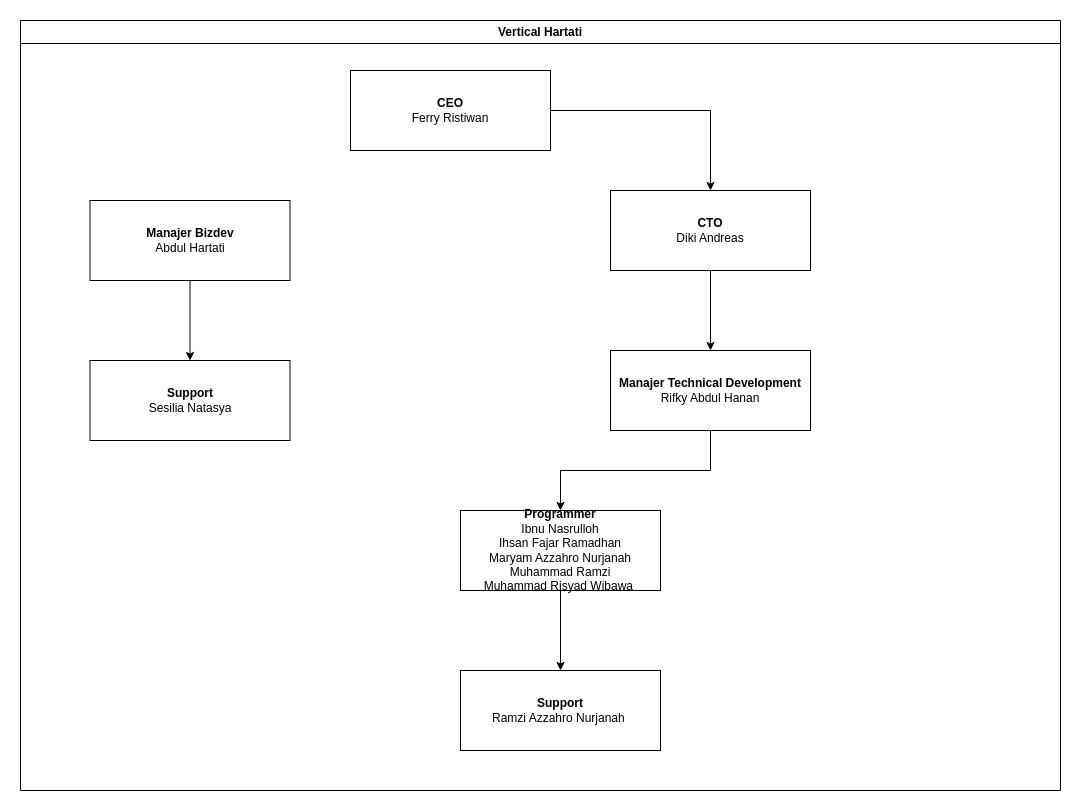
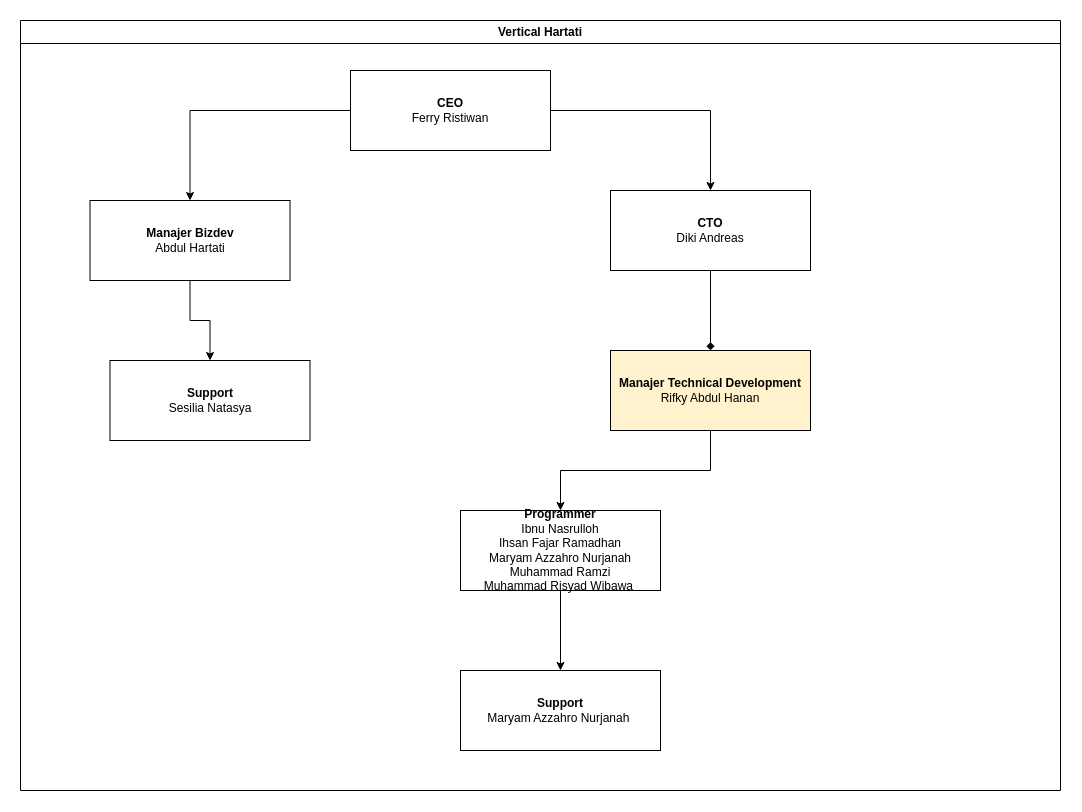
+ <mxCell id="3" value="" style="edgeStyle=orthogonalEdgeStyle;rounded=0;orthogonalLoop=1;jettySize=auto;html=1;" edge="1" parent="2" source="5" target="7"><mxGeometry relative="1" as="geometry" /></mxCell>
- <mxCell id="9" value="" style="edgeStyle=orthogonalEdgeStyle;rounded=0;orthogonalLoop=1;jettySize=auto;html=1;" edge="1" parent="2" source="10" target="12"><mxGeometry relative="1" as="geometry" /></mxCell>
+ <mxCell id="9" value="" style="edgeStyle=orthogonalEdgeStyle;rounded=0;orthogonalLoop=1;jettySize=auto;html=1;endArrow=diamond;" edge="1" parent="2" source="10" target="12"><mxGeometry relative="1" as="geometry" /></mxCell>
- <mxCell id="12" value="&lt;b&gt;Manajer Technical Development&lt;/b&gt;&lt;div&gt;Rifky Abdul Hanan&lt;/div&gt;" style="rounded=0;whiteSpace=wrap;html=1;" vertex="1" parent="2"><mxGeometry x="590" y="330" width="200" height="80" as="geometry" /></mxCell>
+ <mxCell id="12" value="&lt;b&gt;Manajer Technical Development&lt;/b&gt;&lt;div&gt;Rifky Abdul Hanan&lt;/div&gt;" style="rounded=0;whiteSpace=wrap;html=1;fillColor=#fff2cc;" vertex="1" parent="2"><mxGeometry x="590" y="330" width="200" height="80" as="geometry" /></mxCell>
- <mxCell id="8" value="&lt;b&gt;Support&lt;/b&gt;&lt;div&gt;Sesilia Natasya&lt;/div&gt;" style="rounded=0;whiteSpace=wrap;html=1;" vertex="1" parent="2"><mxGeometry x="69.5" y="340" width="200" height="80" as="geometry" /></mxCell>
+ <mxCell id="8" value="&lt;b&gt;Support&lt;/b&gt;&lt;div&gt;Sesilia Natasya&lt;/div&gt;" style="rounded=0;whiteSpace=wrap;html=1;" vertex="1" parent="2"><mxGeometry x="89.5" y="340" width="200" height="80" as="geometry" /></mxCell>
- <mxCell id="15" value="&lt;b&gt;Support&lt;/b&gt;&lt;div&gt;&lt;span style=&quot;background-color: transparent; color: light-dark(rgb(0, 0, 0), rgb(255, 255, 255));&quot;&gt;Ramzi Azzahro Nurjanah&amp;nbsp;&lt;/span&gt;&lt;/div&gt;" style="rounded=0;whiteSpace=wrap;html=1;" vertex="1" parent="2"><mxGeometry x="440" y="650" width="200" height="80" as="geometry" /></mxCell>
+ <mxCell id="15" value="&lt;b&gt;Support&lt;/b&gt;&lt;div&gt;&lt;span style=&quot;background-color: transparent; color: light-dark(rgb(0, 0, 0), rgb(255, 255, 255));&quot;&gt;Maryam Azzahro Nurjanah&amp;nbsp;&lt;/span&gt;&lt;/div&gt;" style="rounded=0;whiteSpace=wrap;html=1;" vertex="1" parent="2"><mxGeometry x="440" y="650" width="200" height="80" as="geometry" /></mxCell>
